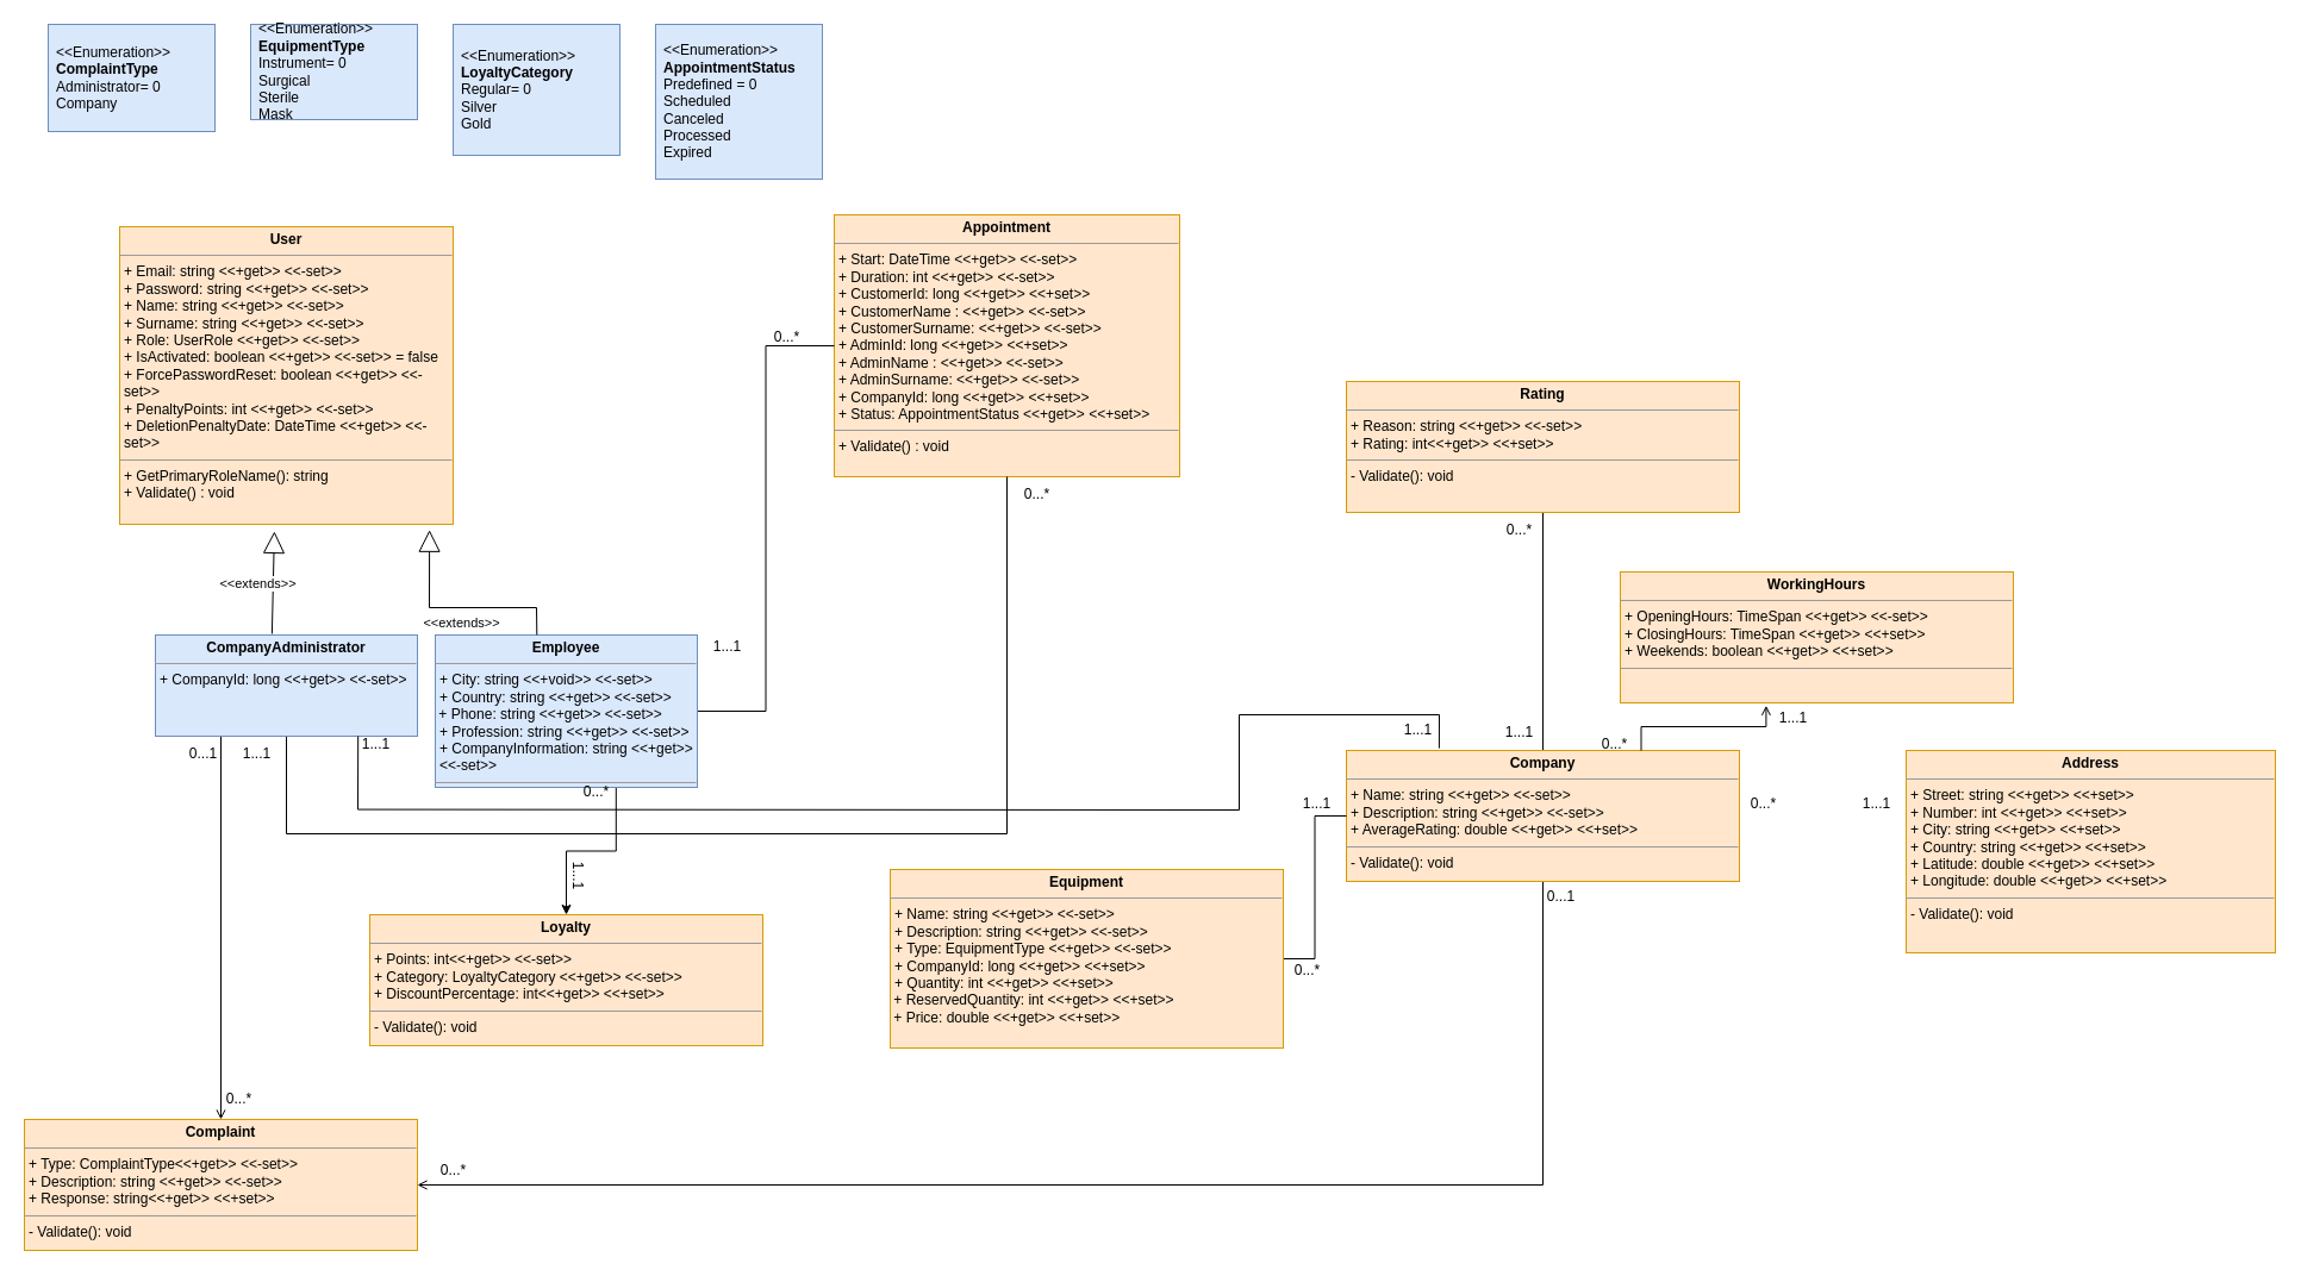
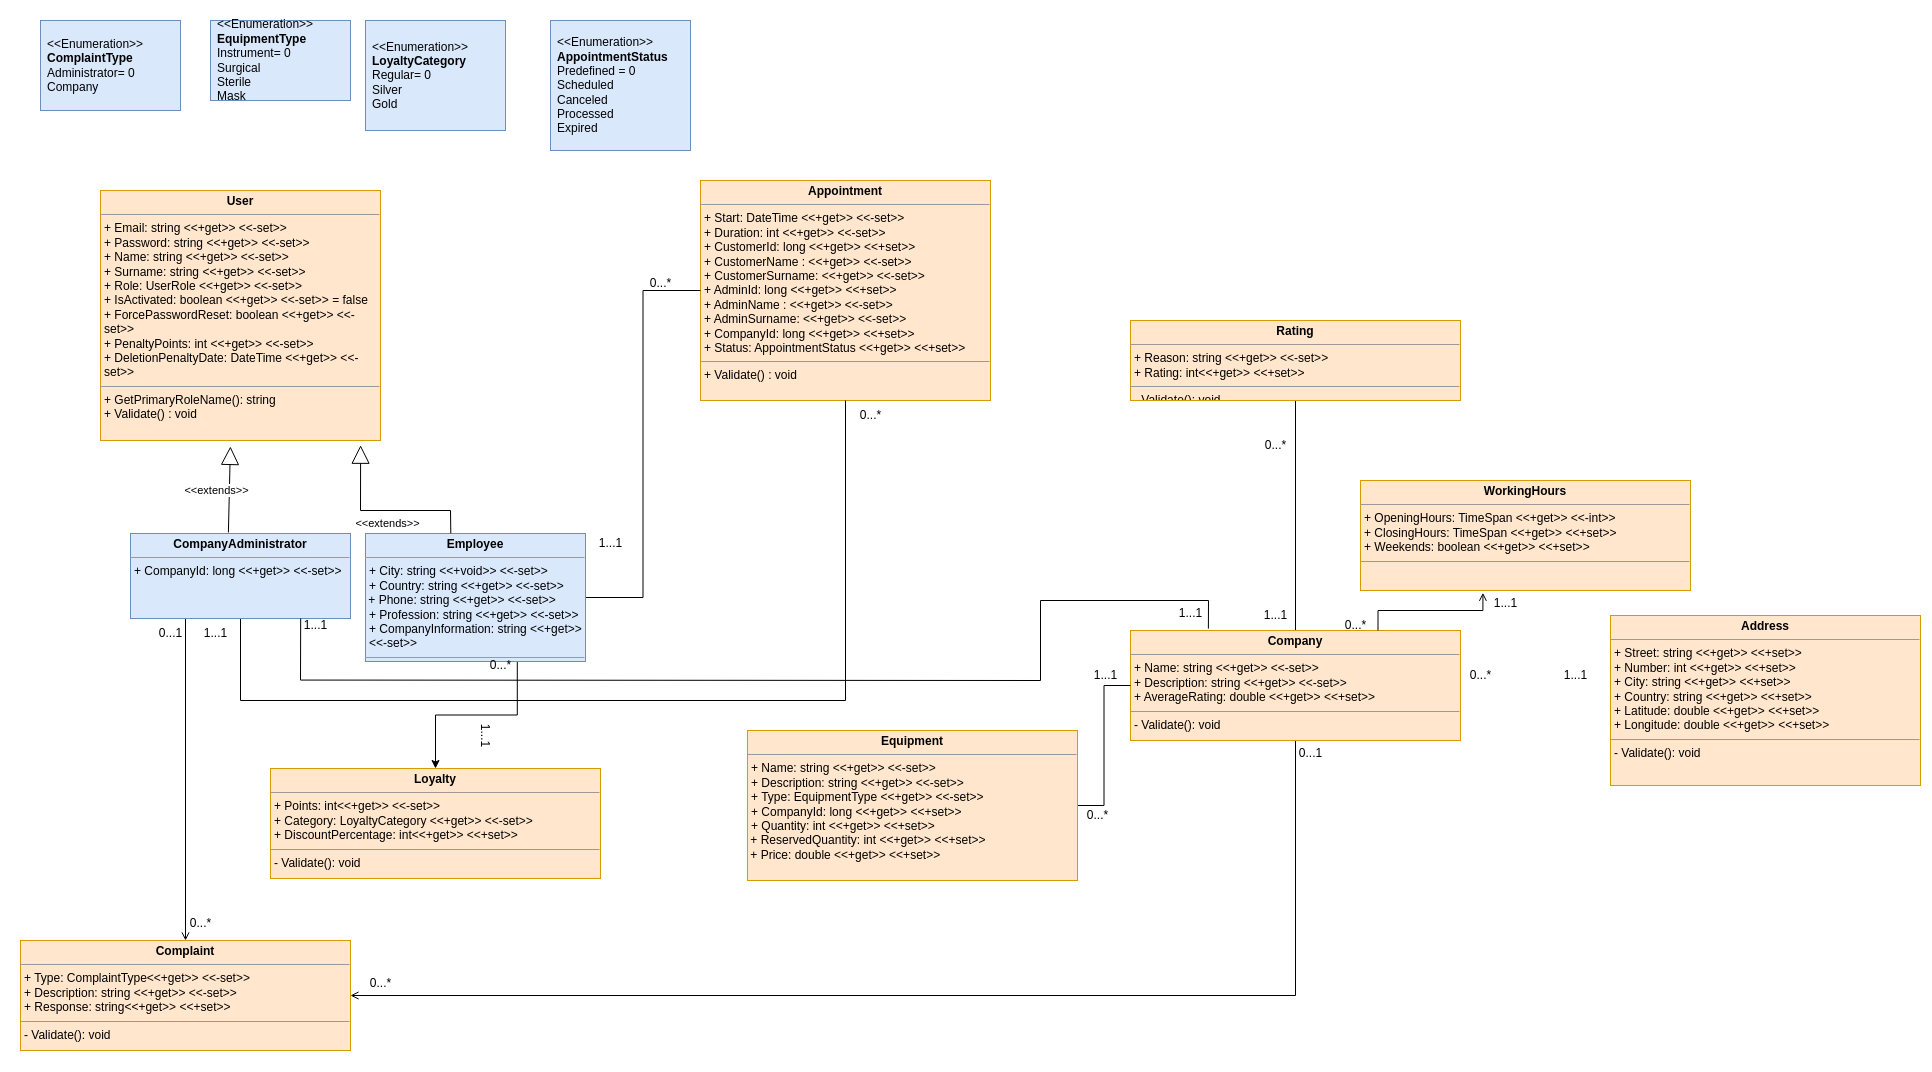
- <mxCell id="14" value="&amp;lt;&amp;lt;Enumeration&amp;gt;&amp;gt;&lt;br&gt;&lt;b&gt;LoyaltyCategory&lt;/b&gt;&lt;br&gt;&lt;div&gt;Regular= 0&lt;/div&gt;&lt;div&gt;Silver&lt;/div&gt;&lt;div&gt;Gold&lt;/div&gt;" style="html=1;whiteSpace=wrap;fontFamily=Helvetica;fillColor=#dae8fc;strokeColor=#6c8ebf;align=left;spacingLeft=5;" vertex="1" parent="1"><mxGeometry x="380" y="20" width="140" height="110" as="geometry" /></mxCell>
+ <mxCell id="14" value="&amp;lt;&amp;lt;Enumeration&amp;gt;&amp;gt;&lt;br&gt;&lt;b&gt;LoyaltyCategory&lt;/b&gt;&lt;br&gt;&lt;div&gt;Regular= 0&lt;/div&gt;&lt;div&gt;Silver&lt;/div&gt;&lt;div&gt;Gold&lt;/div&gt;" style="html=1;whiteSpace=wrap;fontFamily=Helvetica;fillColor=#dae8fc;strokeColor=#6c8ebf;align=left;spacingLeft=5;" vertex="1" parent="1"><mxGeometry x="365" y="20" width="140" height="110" as="geometry" /></mxCell>
- <mxCell id="15" value="&lt;p style=&quot;border-color: var(--border-color); margin: 4px 0px 0px; text-align: center;&quot;&gt;&lt;b&gt;Rating&lt;/b&gt;&lt;/p&gt;&lt;hr style=&quot;border-color: var(--border-color);&quot; size=&quot;1&quot;&gt;&lt;p style=&quot;border-color: var(--border-color); margin: 0px 0px 0px 4px;&quot;&gt;&lt;span style=&quot;background-color: initial;&quot;&gt;+ Reason: string &amp;lt;&amp;lt;+get&amp;gt;&amp;gt; &amp;lt;&amp;lt;-set&amp;gt;&amp;gt;&lt;/span&gt;&lt;br&gt;&lt;/p&gt;&lt;p style=&quot;border-color: var(--border-color); margin: 0px 0px 0px 4px;&quot;&gt;+ Rating: int&amp;lt;&amp;lt;+get&amp;gt;&amp;gt; &amp;lt;&amp;lt;+set&amp;gt;&amp;gt;&lt;/p&gt;&lt;hr style=&quot;border-color: var(--border-color);&quot; size=&quot;1&quot;&gt;&lt;p style=&quot;border-color: var(--border-color); margin: 0px 0px 0px 4px;&quot;&gt;- Validate(): void&lt;/p&gt;" style="verticalAlign=top;align=left;overflow=fill;fontSize=12;fontFamily=Helvetica;html=1;whiteSpace=wrap;fillColor=#ffe6cc;strokeColor=#d79b00;" vertex="1" parent="1"><mxGeometry x="1130" y="320" width="330" height="110" as="geometry" /></mxCell>
+ <mxCell id="15" value="&lt;p style=&quot;border-color: var(--border-color); margin: 4px 0px 0px; text-align: center;&quot;&gt;&lt;b&gt;Rating&lt;/b&gt;&lt;/p&gt;&lt;hr style=&quot;border-color: var(--border-color);&quot; size=&quot;1&quot;&gt;&lt;p style=&quot;border-color: var(--border-color); margin: 0px 0px 0px 4px;&quot;&gt;&lt;span style=&quot;background-color: initial;&quot;&gt;+ Reason: string &amp;lt;&amp;lt;+get&amp;gt;&amp;gt; &amp;lt;&amp;lt;-set&amp;gt;&amp;gt;&lt;/span&gt;&lt;br&gt;&lt;/p&gt;&lt;p style=&quot;border-color: var(--border-color); margin: 0px 0px 0px 4px;&quot;&gt;+ Rating: int&amp;lt;&amp;lt;+get&amp;gt;&amp;gt; &amp;lt;&amp;lt;+set&amp;gt;&amp;gt;&lt;/p&gt;&lt;hr style=&quot;border-color: var(--border-color);&quot; size=&quot;1&quot;&gt;&lt;p style=&quot;border-color: var(--border-color); margin: 0px 0px 0px 4px;&quot;&gt;- Validate(): void&lt;/p&gt;" style="verticalAlign=top;align=left;overflow=fill;fontSize=12;fontFamily=Helvetica;html=1;whiteSpace=wrap;fillColor=#ffe6cc;strokeColor=#d79b00;" vertex="1" parent="1"><mxGeometry x="1130" y="320" width="330" height="80" as="geometry" /></mxCell>
- <mxCell id="45" value="&lt;p style=&quot;border-color: var(--border-color); margin: 4px 0px 0px; text-align: center;&quot;&gt;&lt;b&gt;WorkingHours&lt;/b&gt;&lt;br&gt;&lt;/p&gt;&lt;hr style=&quot;border-color: var(--border-color);&quot; size=&quot;1&quot;&gt;&lt;p style=&quot;border-color: var(--border-color); margin: 0px 0px 0px 4px;&quot;&gt;&lt;span style=&quot;background-color: initial;&quot;&gt;+ OpeningHours: TimeSpan &amp;lt;&amp;lt;+get&amp;gt;&amp;gt; &amp;lt;&amp;lt;-set&amp;gt;&amp;gt;&lt;/span&gt;&lt;br&gt;&lt;/p&gt;&lt;p style=&quot;border-color: var(--border-color); margin: 0px 0px 0px 4px;&quot;&gt;+ ClosingHours: TimeSpan&amp;nbsp;&amp;lt;&amp;lt;+get&amp;gt;&amp;gt; &amp;lt;&amp;lt;+set&amp;gt;&amp;gt;&lt;/p&gt;&lt;p style=&quot;border-color: var(--border-color); margin: 0px 0px 0px 4px;&quot;&gt;+ Weekends: boolean &amp;lt;&amp;lt;+get&amp;gt;&amp;gt; &amp;lt;&amp;lt;+set&amp;gt;&amp;gt;&lt;br&gt;&lt;/p&gt;&lt;hr style=&quot;border-color: var(--border-color);&quot; size=&quot;1&quot;&gt;&lt;p style=&quot;border-color: var(--border-color); margin: 0px 0px 0px 4px;&quot;&gt;&lt;br&gt;&lt;/p&gt;" style="verticalAlign=top;align=left;overflow=fill;fontSize=12;fontFamily=Helvetica;html=1;whiteSpace=wrap;fillColor=#ffe6cc;strokeColor=#d79b00;" vertex="1" parent="1"><mxGeometry x="1360" y="480" width="330" height="110" as="geometry" /></mxCell>
+ <mxCell id="45" value="&lt;p style=&quot;border-color: var(--border-color); margin: 4px 0px 0px; text-align: center;&quot;&gt;&lt;b&gt;WorkingHours&lt;/b&gt;&lt;br&gt;&lt;/p&gt;&lt;hr style=&quot;border-color: var(--border-color);&quot; size=&quot;1&quot;&gt;&lt;p style=&quot;border-color: var(--border-color); margin: 0px 0px 0px 4px;&quot;&gt;&lt;span style=&quot;background-color: initial;&quot;&gt;+ OpeningHours: TimeSpan &amp;lt;&amp;lt;+get&amp;gt;&amp;gt; &amp;lt;&amp;lt;-int&amp;gt;&amp;gt;&lt;/span&gt;&lt;br&gt;&lt;/p&gt;&lt;p style=&quot;border-color: var(--border-color); margin: 0px 0px 0px 4px;&quot;&gt;+ ClosingHours: TimeSpan&amp;nbsp;&amp;lt;&amp;lt;+get&amp;gt;&amp;gt; &amp;lt;&amp;lt;+set&amp;gt;&amp;gt;&lt;/p&gt;&lt;p style=&quot;border-color: var(--border-color); margin: 0px 0px 0px 4px;&quot;&gt;+ Weekends: boolean &amp;lt;&amp;lt;+get&amp;gt;&amp;gt; &amp;lt;&amp;lt;+set&amp;gt;&amp;gt;&lt;br&gt;&lt;/p&gt;&lt;hr style=&quot;border-color: var(--border-color);&quot; size=&quot;1&quot;&gt;&lt;p style=&quot;border-color: var(--border-color); margin: 0px 0px 0px 4px;&quot;&gt;&lt;br&gt;&lt;/p&gt;" style="verticalAlign=top;align=left;overflow=fill;fontSize=12;fontFamily=Helvetica;html=1;whiteSpace=wrap;fillColor=#ffe6cc;strokeColor=#d79b00;" vertex="1" parent="1"><mxGeometry x="1360" y="480" width="330" height="110" as="geometry" /></mxCell>
- <mxCell id="3" value="&lt;p style=&quot;border-color: var(--border-color); margin: 4px 0px 0px; text-align: center;&quot;&gt;&lt;b&gt;Address&lt;/b&gt;&lt;/p&gt;&lt;hr style=&quot;border-color: var(--border-color);&quot; size=&quot;1&quot;&gt;&lt;p style=&quot;border-color: var(--border-color); margin: 0px 0px 0px 4px;&quot;&gt;+ Street: string &amp;lt;&amp;lt;+get&amp;gt;&amp;gt; &amp;lt;&amp;lt;+set&amp;gt;&amp;gt;&lt;/p&gt;&lt;p style=&quot;border-color: var(--border-color); margin: 0px 0px 0px 4px;&quot;&gt;+ Number: int &amp;lt;&amp;lt;+get&amp;gt;&amp;gt; &amp;lt;&amp;lt;+set&amp;gt;&amp;gt;&lt;br&gt;&lt;/p&gt;&lt;p style=&quot;border-color: var(--border-color); margin: 0px 0px 0px 4px;&quot;&gt;&lt;/p&gt;&lt;p style=&quot;border-color: var(--border-color); margin: 0px 0px 0px 4px;&quot;&gt;+ City: string &amp;lt;&amp;lt;+get&amp;gt;&amp;gt; &amp;lt;&amp;lt;+set&amp;gt;&amp;gt;&lt;/p&gt;&lt;p style=&quot;border-color: var(--border-color); margin: 0px 0px 0px 4px;&quot;&gt;+ Country: string &amp;lt;&amp;lt;+get&amp;gt;&amp;gt; &amp;lt;&amp;lt;+set&amp;gt;&amp;gt;&lt;br&gt;&lt;/p&gt;&lt;p style=&quot;border-color: var(--border-color); margin: 0px 0px 0px 4px;&quot;&gt;+ Latitude: double &amp;lt;&amp;lt;+get&amp;gt;&amp;gt; &amp;lt;&amp;lt;+set&amp;gt;&amp;gt;&lt;br style=&quot;border-color: var(--border-color);&quot;&gt;&lt;/p&gt;&lt;p style=&quot;border-color: var(--border-color); margin: 0px 0px 0px 4px;&quot;&gt;+ Longitude: double &amp;lt;&amp;lt;+get&amp;gt;&amp;gt; &amp;lt;&amp;lt;+set&amp;gt;&amp;gt;&lt;/p&gt;&lt;hr style=&quot;border-color: var(--border-color);&quot; size=&quot;1&quot;&gt;&lt;p style=&quot;border-color: var(--border-color); margin: 0px 0px 0px 4px;&quot;&gt;- Validate(): void&lt;/p&gt;" style="verticalAlign=top;align=left;overflow=fill;fontSize=12;fontFamily=Helvetica;html=1;whiteSpace=wrap;fillColor=#ffe6cc;strokeColor=#d79b00;" vertex="1" parent="1"><mxGeometry x="1600" y="630" width="310" height="170" as="geometry" /></mxCell>
+ <mxCell id="3" value="&lt;p style=&quot;border-color: var(--border-color); margin: 4px 0px 0px; text-align: center;&quot;&gt;&lt;b&gt;Address&lt;/b&gt;&lt;/p&gt;&lt;hr style=&quot;border-color: var(--border-color);&quot; size=&quot;1&quot;&gt;&lt;p style=&quot;border-color: var(--border-color); margin: 0px 0px 0px 4px;&quot;&gt;+ Street: string &amp;lt;&amp;lt;+get&amp;gt;&amp;gt; &amp;lt;&amp;lt;+set&amp;gt;&amp;gt;&lt;/p&gt;&lt;p style=&quot;border-color: var(--border-color); margin: 0px 0px 0px 4px;&quot;&gt;+ Number: int &amp;lt;&amp;lt;+get&amp;gt;&amp;gt; &amp;lt;&amp;lt;+set&amp;gt;&amp;gt;&lt;br&gt;&lt;/p&gt;&lt;p style=&quot;border-color: var(--border-color); margin: 0px 0px 0px 4px;&quot;&gt;&lt;/p&gt;&lt;p style=&quot;border-color: var(--border-color); margin: 0px 0px 0px 4px;&quot;&gt;+ City: string &amp;lt;&amp;lt;+get&amp;gt;&amp;gt; &amp;lt;&amp;lt;+set&amp;gt;&amp;gt;&lt;/p&gt;&lt;p style=&quot;border-color: var(--border-color); margin: 0px 0px 0px 4px;&quot;&gt;+ Country: string &amp;lt;&amp;lt;+get&amp;gt;&amp;gt; &amp;lt;&amp;lt;+set&amp;gt;&amp;gt;&lt;br&gt;&lt;/p&gt;&lt;p style=&quot;border-color: var(--border-color); margin: 0px 0px 0px 4px;&quot;&gt;+ Latitude: double &amp;lt;&amp;lt;+get&amp;gt;&amp;gt; &amp;lt;&amp;lt;+set&amp;gt;&amp;gt;&lt;br style=&quot;border-color: var(--border-color);&quot;&gt;&lt;/p&gt;&lt;p style=&quot;border-color: var(--border-color); margin: 0px 0px 0px 4px;&quot;&gt;+ Longitude: double &amp;lt;&amp;lt;+get&amp;gt;&amp;gt; &amp;lt;&amp;lt;+set&amp;gt;&amp;gt;&lt;/p&gt;&lt;hr style=&quot;border-color: var(--border-color);&quot; size=&quot;1&quot;&gt;&lt;p style=&quot;border-color: var(--border-color); margin: 0px 0px 0px 4px;&quot;&gt;- Validate(): void&lt;/p&gt;" style="verticalAlign=top;align=left;overflow=fill;fontSize=12;fontFamily=Helvetica;html=1;whiteSpace=wrap;fillColor=#ffe6cc;strokeColor=#d79b00;" vertex="1" parent="1"><mxGeometry x="1610" y="615" width="310" height="170" as="geometry" /></mxCell>
- <mxCell id="13" value="&lt;p style=&quot;border-color: var(--border-color); margin: 4px 0px 0px; text-align: center;&quot;&gt;&lt;b&gt;Loyalty&lt;/b&gt;&lt;/p&gt;&lt;hr style=&quot;border-color: var(--border-color);&quot; size=&quot;1&quot;&gt;&lt;p style=&quot;border-color: var(--border-color); margin: 0px 0px 0px 4px;&quot;&gt;+ Points: int&amp;lt;&amp;lt;+get&amp;gt;&amp;gt; &amp;lt;&amp;lt;-set&amp;gt;&amp;gt;&lt;/p&gt;&lt;p style=&quot;border-color: var(--border-color); margin: 0px 0px 0px 4px;&quot;&gt;+ Category: LoyaltyCategory &amp;lt;&amp;lt;+get&amp;gt;&amp;gt; &amp;lt;&amp;lt;-set&amp;gt;&amp;gt;&lt;/p&gt;&lt;p style=&quot;border-color: var(--border-color); margin: 0px 0px 0px 4px;&quot;&gt;+ DiscountPercentage: int&amp;lt;&amp;lt;+get&amp;gt;&amp;gt; &amp;lt;&amp;lt;+set&amp;gt;&amp;gt;&lt;/p&gt;&lt;hr style=&quot;border-color: var(--border-color);&quot; size=&quot;1&quot;&gt;&lt;p style=&quot;border-color: var(--border-color); margin: 0px 0px 0px 4px;&quot;&gt;- Validate(): void&lt;/p&gt;" style="verticalAlign=top;align=left;overflow=fill;fontSize=12;fontFamily=Helvetica;html=1;whiteSpace=wrap;fillColor=#ffe6cc;strokeColor=#d79b00;" vertex="1" parent="1"><mxGeometry x="310" y="768" width="330" height="110" as="geometry" /></mxCell>
+ <mxCell id="13" value="&lt;p style=&quot;border-color: var(--border-color); margin: 4px 0px 0px; text-align: center;&quot;&gt;&lt;b&gt;Loyalty&lt;/b&gt;&lt;/p&gt;&lt;hr style=&quot;border-color: var(--border-color);&quot; size=&quot;1&quot;&gt;&lt;p style=&quot;border-color: var(--border-color); margin: 0px 0px 0px 4px;&quot;&gt;+ Points: int&amp;lt;&amp;lt;+get&amp;gt;&amp;gt; &amp;lt;&amp;lt;-set&amp;gt;&amp;gt;&lt;/p&gt;&lt;p style=&quot;border-color: var(--border-color); margin: 0px 0px 0px 4px;&quot;&gt;+ Category: LoyaltyCategory &amp;lt;&amp;lt;+get&amp;gt;&amp;gt; &amp;lt;&amp;lt;-set&amp;gt;&amp;gt;&lt;/p&gt;&lt;p style=&quot;border-color: var(--border-color); margin: 0px 0px 0px 4px;&quot;&gt;+ DiscountPercentage: int&amp;lt;&amp;lt;+get&amp;gt;&amp;gt; &amp;lt;&amp;lt;+set&amp;gt;&amp;gt;&lt;/p&gt;&lt;hr style=&quot;border-color: var(--border-color);&quot; size=&quot;1&quot;&gt;&lt;p style=&quot;border-color: var(--border-color); margin: 0px 0px 0px 4px;&quot;&gt;- Validate(): void&lt;/p&gt;" style="verticalAlign=top;align=left;overflow=fill;fontSize=12;fontFamily=Helvetica;html=1;whiteSpace=wrap;fillColor=#ffe6cc;strokeColor=#d79b00;" vertex="1" parent="1"><mxGeometry x="270" y="768" width="330" height="110" as="geometry" /></mxCell>
